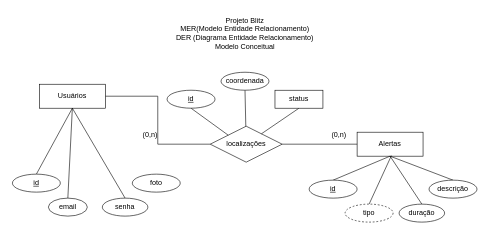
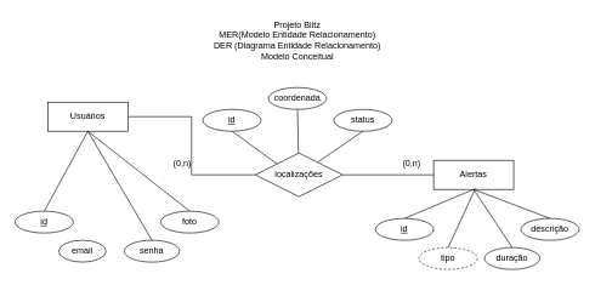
- <mxCell id="29" value="status" style="whiteSpace=wrap;html=1;rounded=0;" vertex="1" parent="1"><mxGeometry x="458" y="150" width="80" height="30" as="geometry" /></mxCell>
+ <mxCell id="29" value="status" style="ellipse;whiteSpace=wrap;html=1;" vertex="1" parent="1"><mxGeometry x="458" y="150" width="80" height="30" as="geometry" /></mxCell>
+ <mxCell id="14" style="edgeStyle=none;rounded=0;orthogonalLoop=1;jettySize=auto;html=1;exitX=0.5;exitY=0;exitDx=0;exitDy=0;entryX=0.5;entryY=1;entryDx=0;entryDy=0;endArrow=none;endFill=0;" edge="1" parent="1" source="15" target="4"><mxGeometry relative="1" as="geometry" /></mxCell>
- <mxCell id="8" style="edgeStyle=none;rounded=0;orthogonalLoop=1;jettySize=auto;html=1;exitX=0.5;exitY=0;exitDx=0;exitDy=0;endArrow=none;endFill=0;entryX=0.5;entryY=1;entryDx=0;entryDy=0;" edge="1" parent="1" source="9" target="4"><mxGeometry relative="1" as="geometry"><mxPoint x="170" y="300" as="targetPoint" /></mxGeometry></mxCell>
